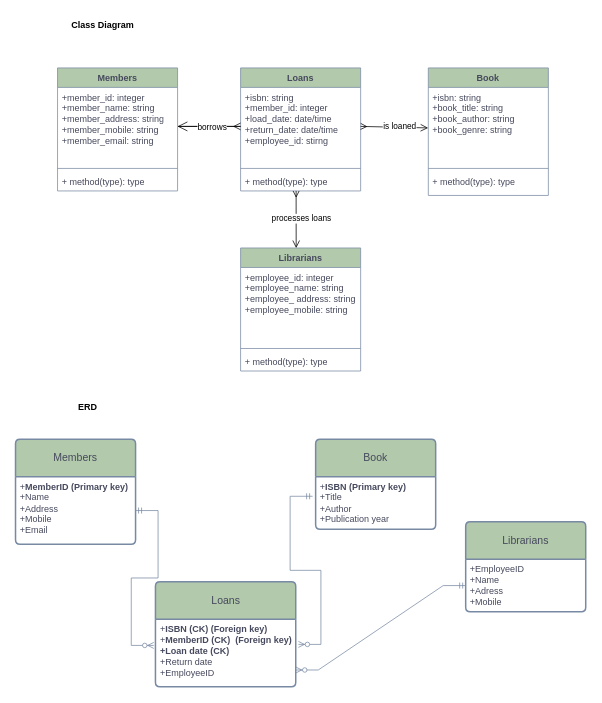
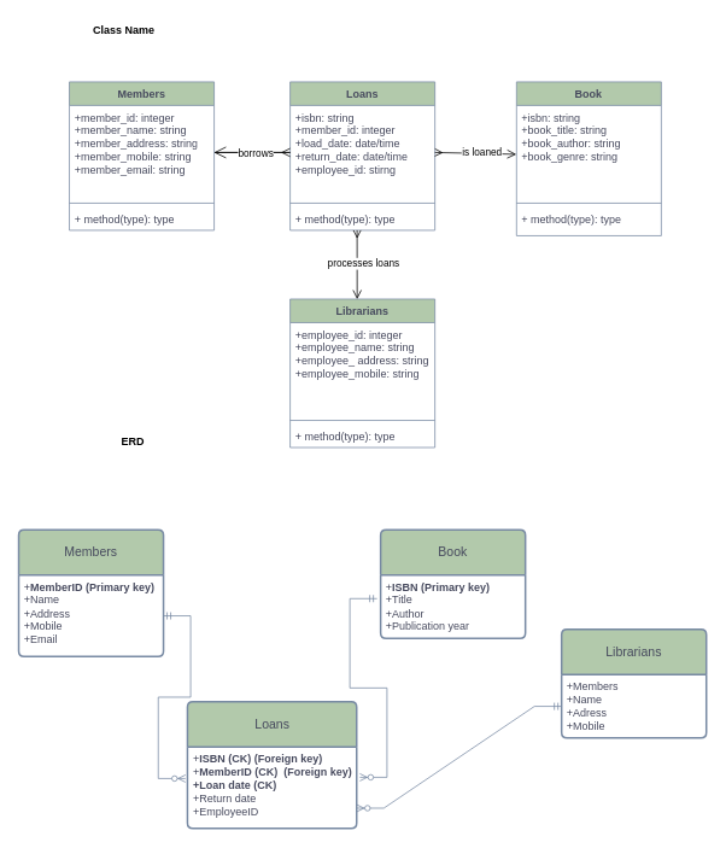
- <mxCell id="36" value="Class Diagram" style="text;align=center;fontStyle=1;verticalAlign=middle;spacingLeft=3;spacingRight=3;strokeColor=none;rotatable=0;points=[[0,0.5],[1,0.5]];portConstraint=eastwest;html=1;" vertex="1" parent="1"><mxGeometry x="96" y="20" width="80" height="26" as="geometry" /></mxCell>
+ <mxCell id="36" value="Class Name" style="text;align=center;fontStyle=1;verticalAlign=middle;spacingLeft=3;spacingRight=3;strokeColor=none;rotatable=0;points=[[0,0.5],[1,0.5]];portConstraint=eastwest;html=1;" vertex="1" parent="1"><mxGeometry x="96" y="20" width="80" height="26" as="geometry" /></mxCell>
- <mxCell id="37" value="ERD" style="text;align=center;fontStyle=1;verticalAlign=middle;spacingLeft=3;spacingRight=3;strokeColor=none;rotatable=0;points=[[0,0.5],[1,0.5]];portConstraint=eastwest;html=1;" vertex="1" parent="1"><mxGeometry x="76" y="530" width="80" height="26" as="geometry" /></mxCell>
+ <mxCell id="37" value="ERD" style="text;align=center;fontStyle=1;verticalAlign=middle;spacingLeft=3;spacingRight=3;strokeColor=none;rotatable=0;points=[[0,0.5],[1,0.5]];portConstraint=eastwest;html=1;" vertex="1" parent="1"><mxGeometry x="106" y="475" width="80" height="26" as="geometry" /></mxCell>
- <mxCell id="9" value="+EmployeeID&lt;div&gt;+Name&lt;/div&gt;&lt;div&gt;+Adress&lt;/div&gt;&lt;div&gt;+Mobile&lt;/div&gt;" style="align=left;strokeColor=none;fillColor=none;spacingLeft=4;fontSize=12;verticalAlign=top;resizable=0;rotatable=0;part=1;html=1;labelBackgroundColor=none;fontColor=#46495D;" vertex="1" parent="8"><mxGeometry y="50" width="160" height="70" as="geometry" /></mxCell>
+ <mxCell id="9" value="+Members&lt;div&gt;+Name&lt;/div&gt;&lt;div&gt;+Adress&lt;/div&gt;&lt;div&gt;+Mobile&lt;/div&gt;" style="align=left;strokeColor=none;fillColor=none;spacingLeft=4;fontSize=12;verticalAlign=top;resizable=0;rotatable=0;part=1;html=1;labelBackgroundColor=none;fontColor=#46495D;" vertex="1" parent="8"><mxGeometry y="50" width="160" height="70" as="geometry" /></mxCell>
